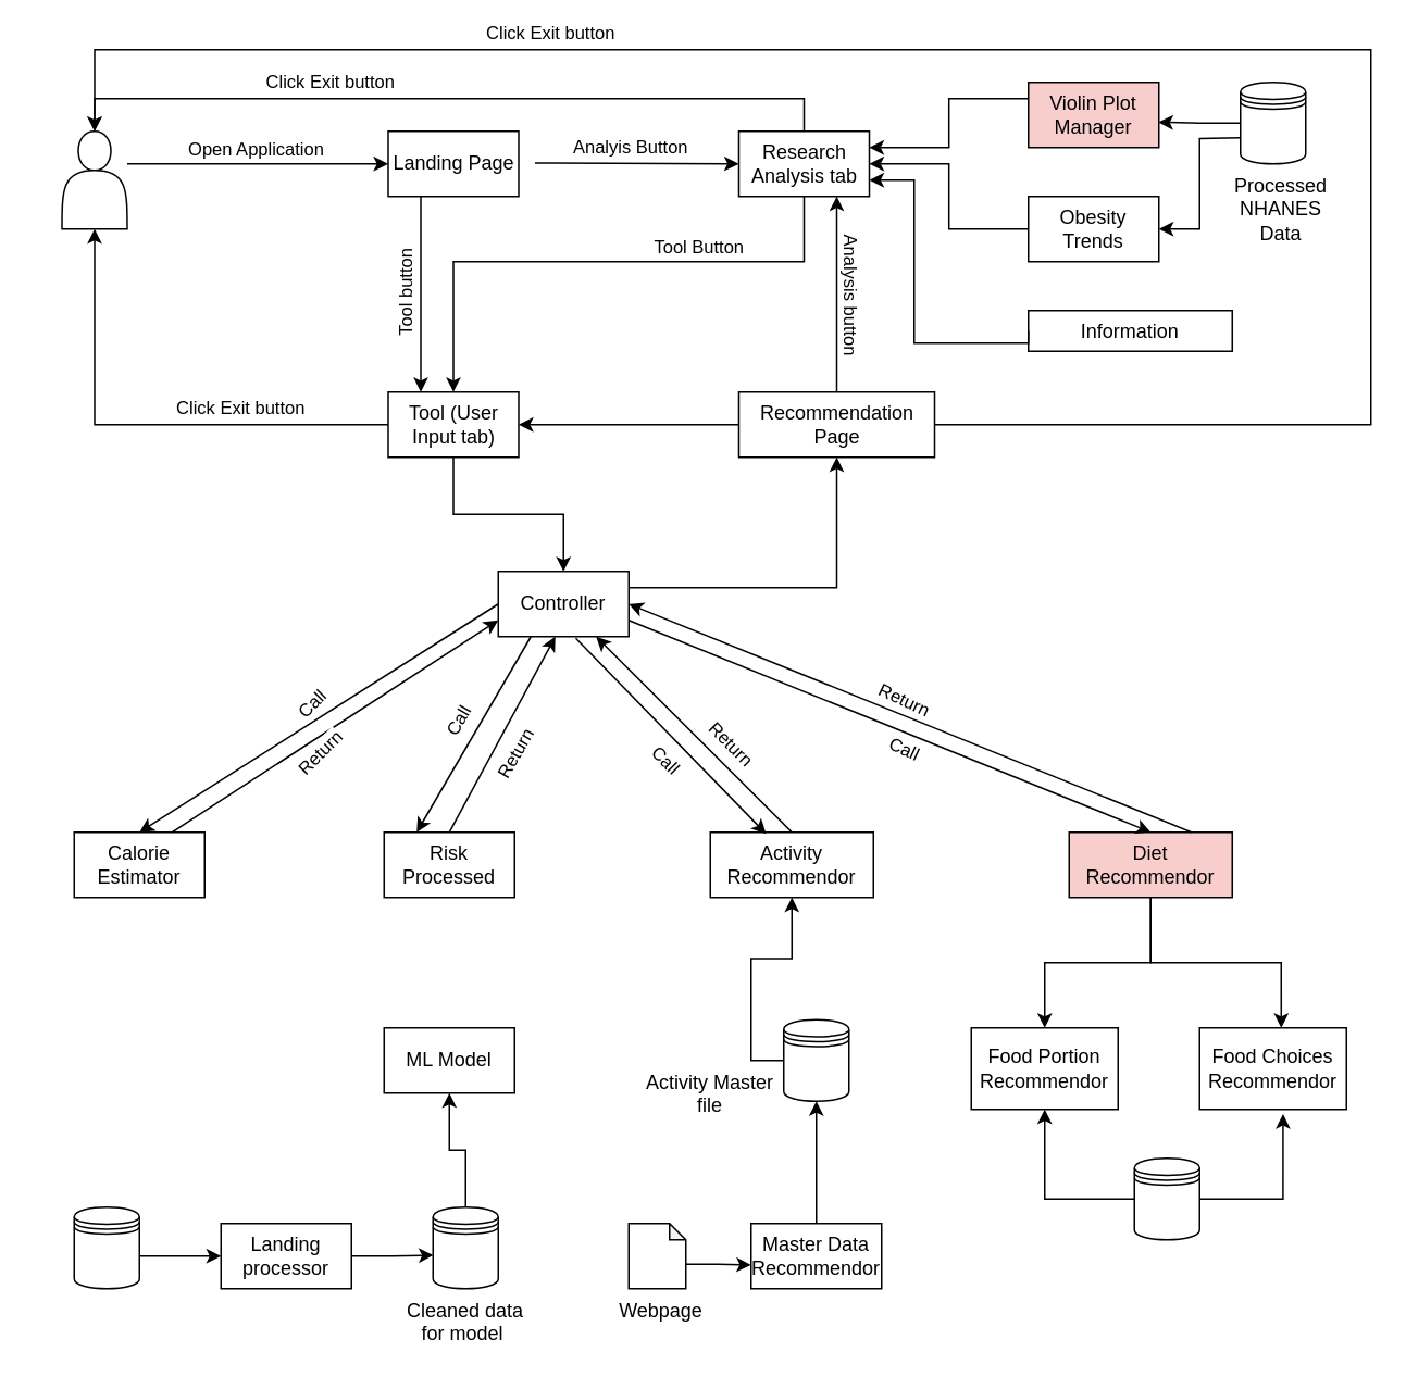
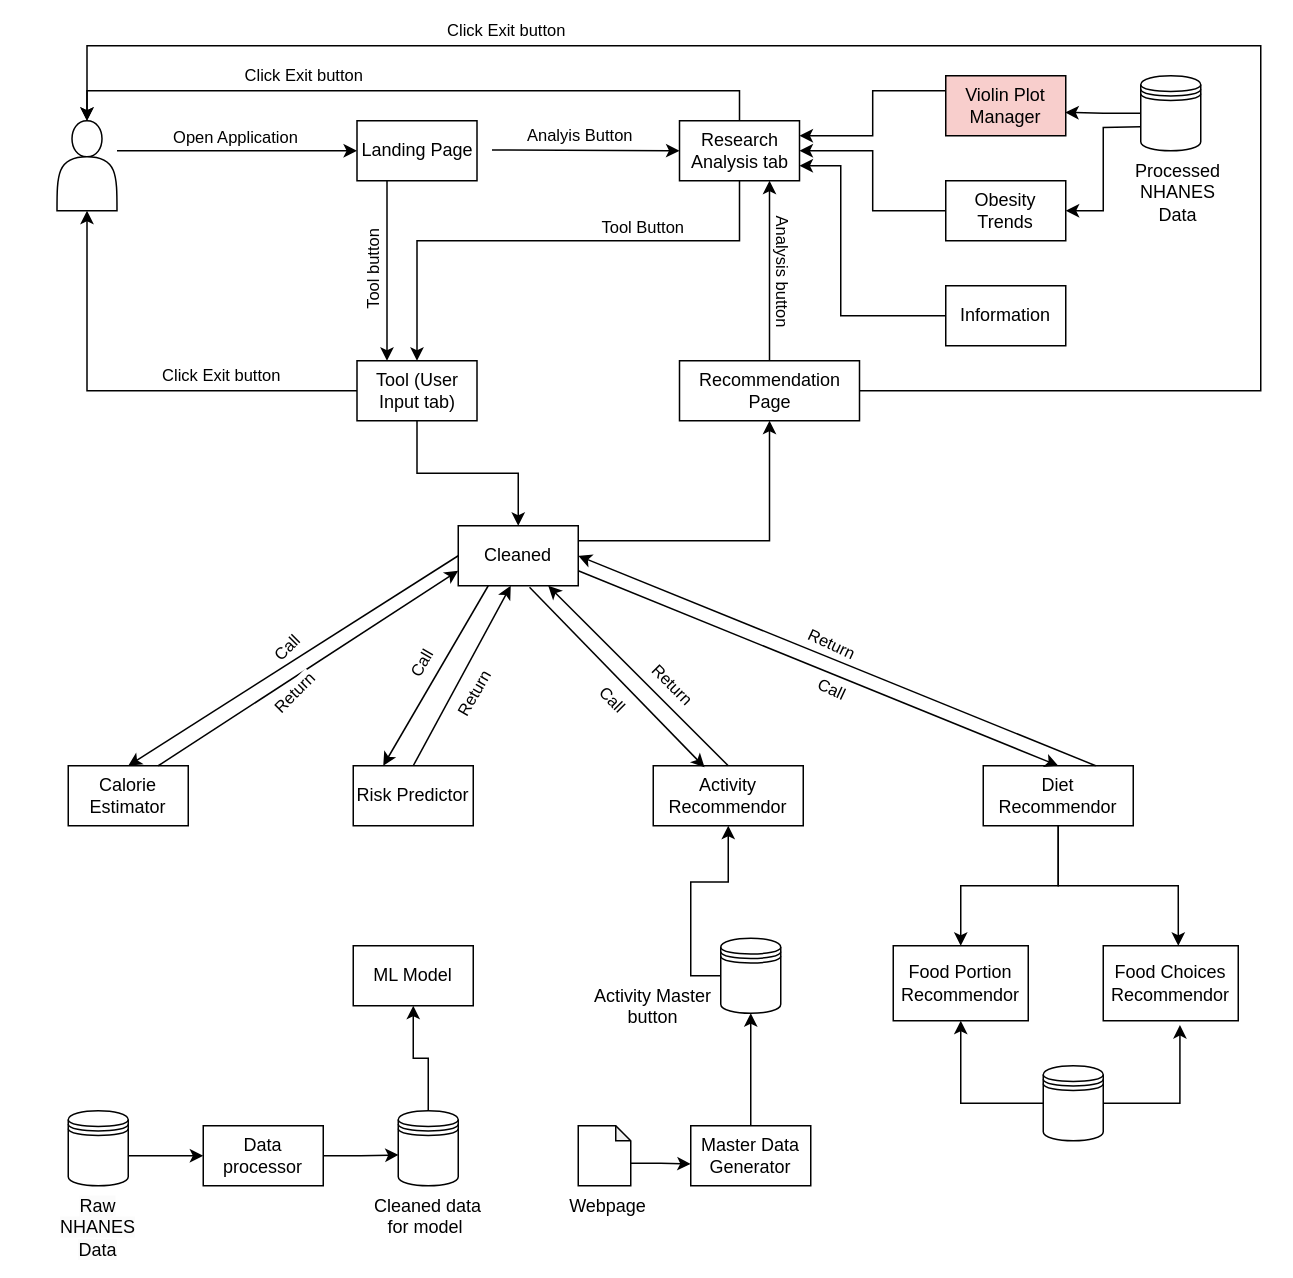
- <mxCell id="72" value="Information" style="rounded=0;whiteSpace=wrap;html=1;" vertex="1" parent="1"><mxGeometry x="630" y="190" width="125" height="25" as="geometry" /></mxCell>
+ <mxCell id="72" value="Information" style="rounded=0;whiteSpace=wrap;html=1;" vertex="1" parent="1"><mxGeometry x="630" y="190" width="80" height="40" as="geometry" /></mxCell>
- <mxCell id="45" style="edgeStyle=orthogonalEdgeStyle;rounded=0;orthogonalLoop=1;jettySize=auto;html=1;exitX=0;exitY=0.5;exitDx=0;exitDy=0;entryX=1;entryY=0.5;entryDx=0;entryDy=0;" edge="1" parent="1" source="48" target="6"><mxGeometry relative="1" as="geometry" /></mxCell>
- <mxCell id="16" value="Controller" style="rounded=0;whiteSpace=wrap;html=1;" vertex="1" parent="1"><mxGeometry x="305" y="350" width="80" height="40" as="geometry" /></mxCell>
+ <mxCell id="16" value="Cleaned" style="rounded=0;whiteSpace=wrap;html=1;" vertex="1" parent="1"><mxGeometry x="305" y="350" width="80" height="40" as="geometry" /></mxCell>
- <mxCell id="18" value="Risk Processed" style="rounded=0;whiteSpace=wrap;html=1;" vertex="1" parent="1"><mxGeometry x="235" y="510" width="80" height="40" as="geometry" /></mxCell>
+ <mxCell id="18" value="Risk Predictor" style="rounded=0;whiteSpace=wrap;html=1;" vertex="1" parent="1"><mxGeometry x="235" y="510" width="80" height="40" as="geometry" /></mxCell>
- <mxCell id="20" value="Diet Recommendor" style="rounded=0;whiteSpace=wrap;html=1;fillColor=#f8cecc;" vertex="1" parent="1"><mxGeometry x="655" y="510" width="100" height="40" as="geometry" /></mxCell>
+ <mxCell id="20" value="Diet Recommendor" style="rounded=0;whiteSpace=wrap;html=1;" vertex="1" parent="1"><mxGeometry x="655" y="510" width="100" height="40" as="geometry" /></mxCell>
- <mxCell id="80" value="Activity Master file" style="text;whiteSpace=wrap;html=1;align=center;" vertex="1" parent="1"><mxGeometry x="390" y="650" width="90" height="40" as="geometry" /></mxCell>
+ <mxCell id="80" value="Activity Master button" style="text;whiteSpace=wrap;html=1;align=center;" vertex="1" parent="1"><mxGeometry x="390" y="650" width="90" height="40" as="geometry" /></mxCell>
- <mxCell id="24" value="Landing processor" style="rounded=0;whiteSpace=wrap;html=1;" vertex="1" parent="1"><mxGeometry x="135" y="750" width="80" height="40" as="geometry" /></mxCell>
+ <mxCell id="24" value="Data processor" style="rounded=0;whiteSpace=wrap;html=1;" vertex="1" parent="1"><mxGeometry x="135" y="750" width="80" height="40" as="geometry" /></mxCell>
- <mxCell id="25" value="Master Data Recommendor" style="rounded=0;whiteSpace=wrap;html=1;" vertex="1" parent="1"><mxGeometry x="460" y="750" width="80" height="40" as="geometry" /></mxCell>
+ <mxCell id="25" value="Master Data Generator" style="rounded=0;whiteSpace=wrap;html=1;" vertex="1" parent="1"><mxGeometry x="460" y="750" width="80" height="40" as="geometry" /></mxCell>
+ <mxCell id="32" value="&lt;span style=&quot;color: rgb(0, 0, 0); font-family: Helvetica; font-size: 12px; font-style: normal; font-variant-ligatures: normal; font-variant-caps: normal; font-weight: 400; letter-spacing: normal; orphans: 2; text-indent: 0px; text-transform: none; widows: 2; word-spacing: 0px; -webkit-text-stroke-width: 0px; background-color: rgb(251, 251, 251); text-decoration-thickness: initial; text-decoration-style: initial; text-decoration-color: initial; float: none; display: inline !important;&quot;&gt;Raw &lt;br&gt;NHANES &lt;br&gt;Data&lt;/span&gt;" style="text;whiteSpace=wrap;html=1;align=center;" vertex="1" parent="1"><mxGeometry x="20" y="790" width="90" height="40" as="geometry" /></mxCell>
